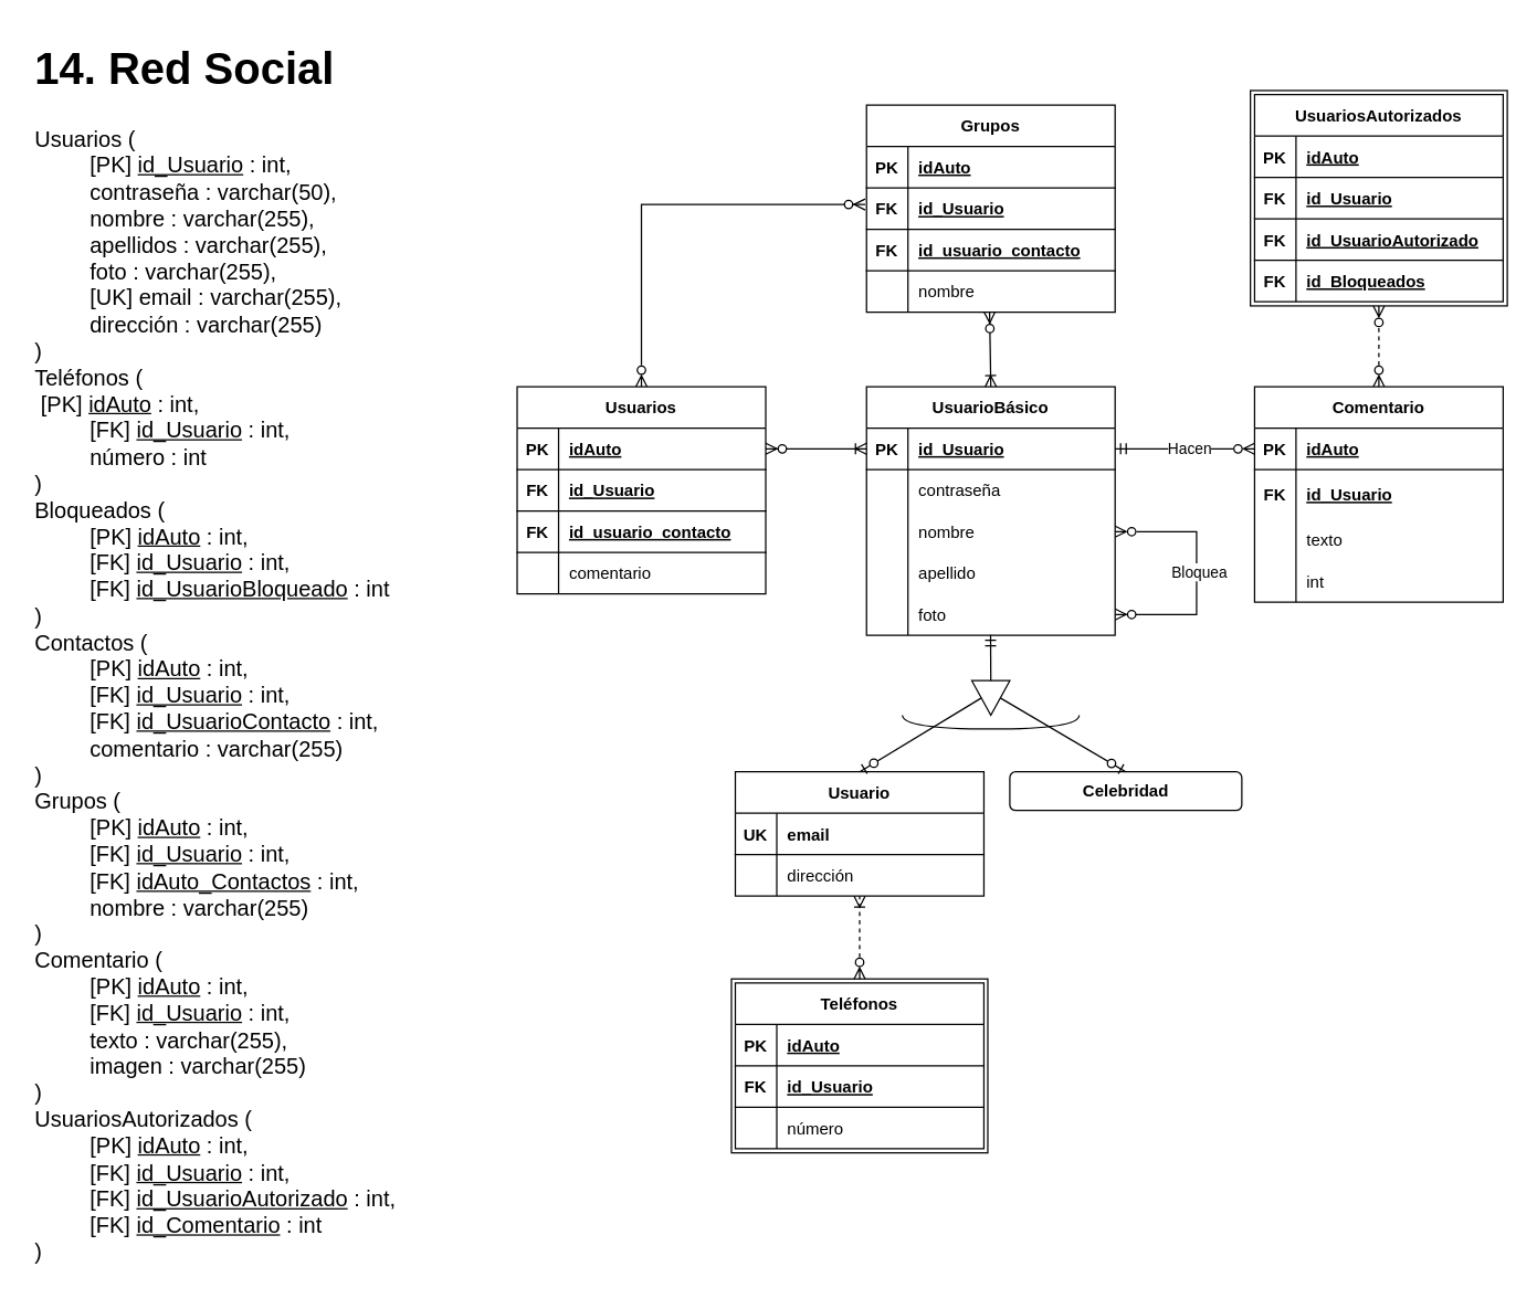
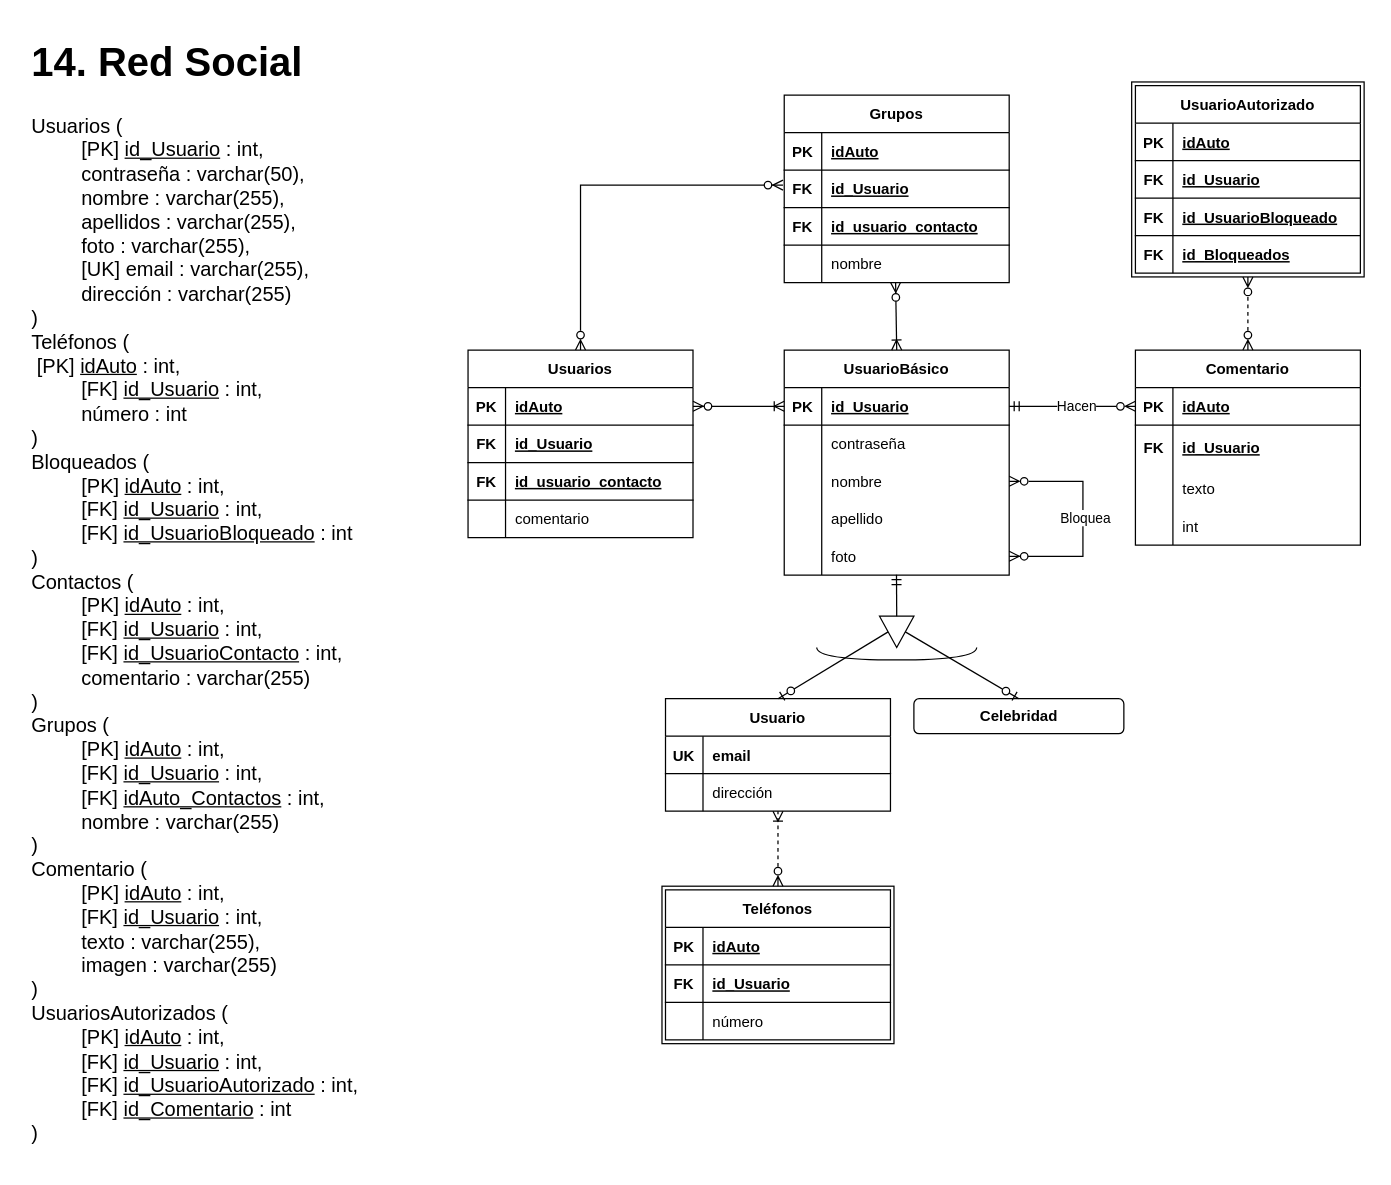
- <mxCell id="90" value="UsuariosAutorizados" style="shape=table;startSize=30;container=1;collapsible=1;childLayout=tableLayout;fixedRows=1;rowLines=0;fontStyle=1;align=center;resizeLast=1;fillColor=none;" parent="1" vertex="1"><mxGeometry x="908" y="68" width="180" height="150" as="geometry" /></mxCell>
+ <mxCell id="90" value="UsuarioAutorizado" style="shape=table;startSize=30;container=1;collapsible=1;childLayout=tableLayout;fixedRows=1;rowLines=0;fontStyle=1;align=center;resizeLast=1;fillColor=none;" parent="1" vertex="1"><mxGeometry x="908" y="68" width="180" height="150" as="geometry" /></mxCell>
- <mxCell id="99" value="id_UsuarioAutorizado" style="shape=partialRectangle;connectable=0;fillColor=none;top=0;left=0;bottom=0;right=0;align=left;spacingLeft=6;fontStyle=5;overflow=hidden;" vertex="1" parent="97"><mxGeometry x="30" width="150" height="30" as="geometry"><mxRectangle width="150" height="30" as="alternateBounds" /></mxGeometry></mxCell>
+ <mxCell id="99" value="id_UsuarioBloqueado" style="shape=partialRectangle;connectable=0;fillColor=none;top=0;left=0;bottom=0;right=0;align=left;spacingLeft=6;fontStyle=5;overflow=hidden;" vertex="1" parent="97"><mxGeometry x="30" width="150" height="30" as="geometry"><mxRectangle width="150" height="30" as="alternateBounds" /></mxGeometry></mxCell>
